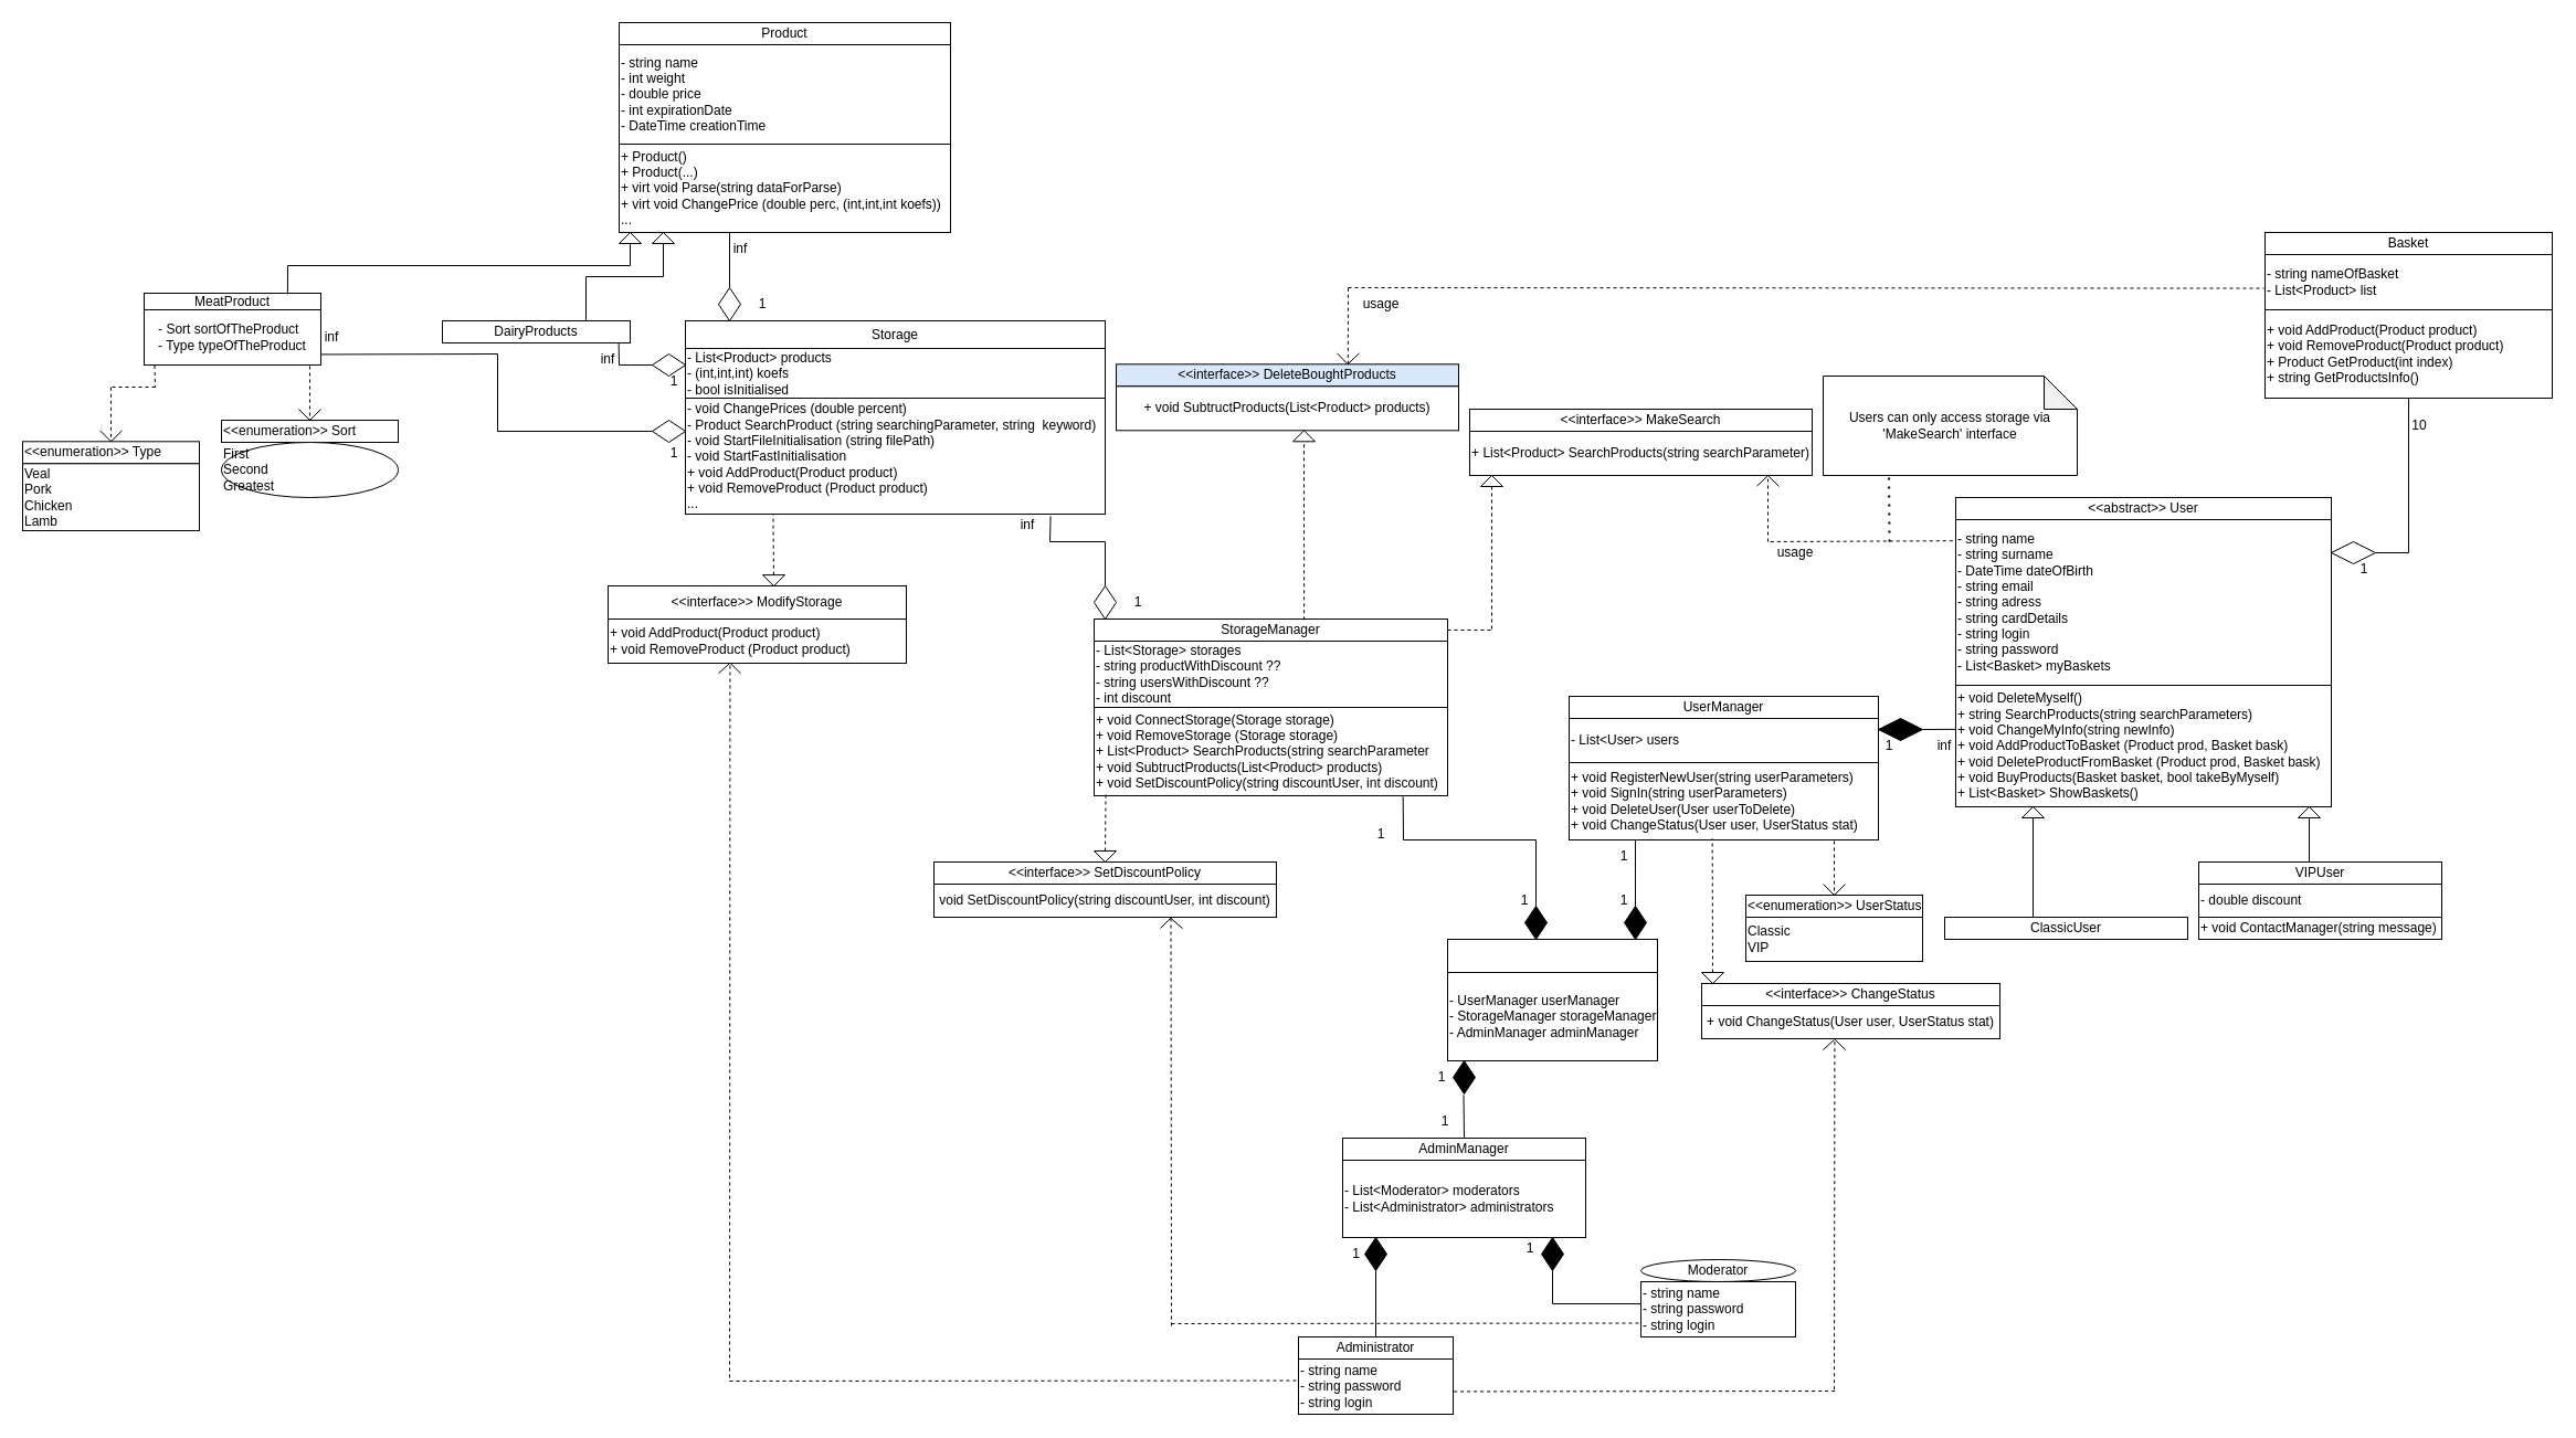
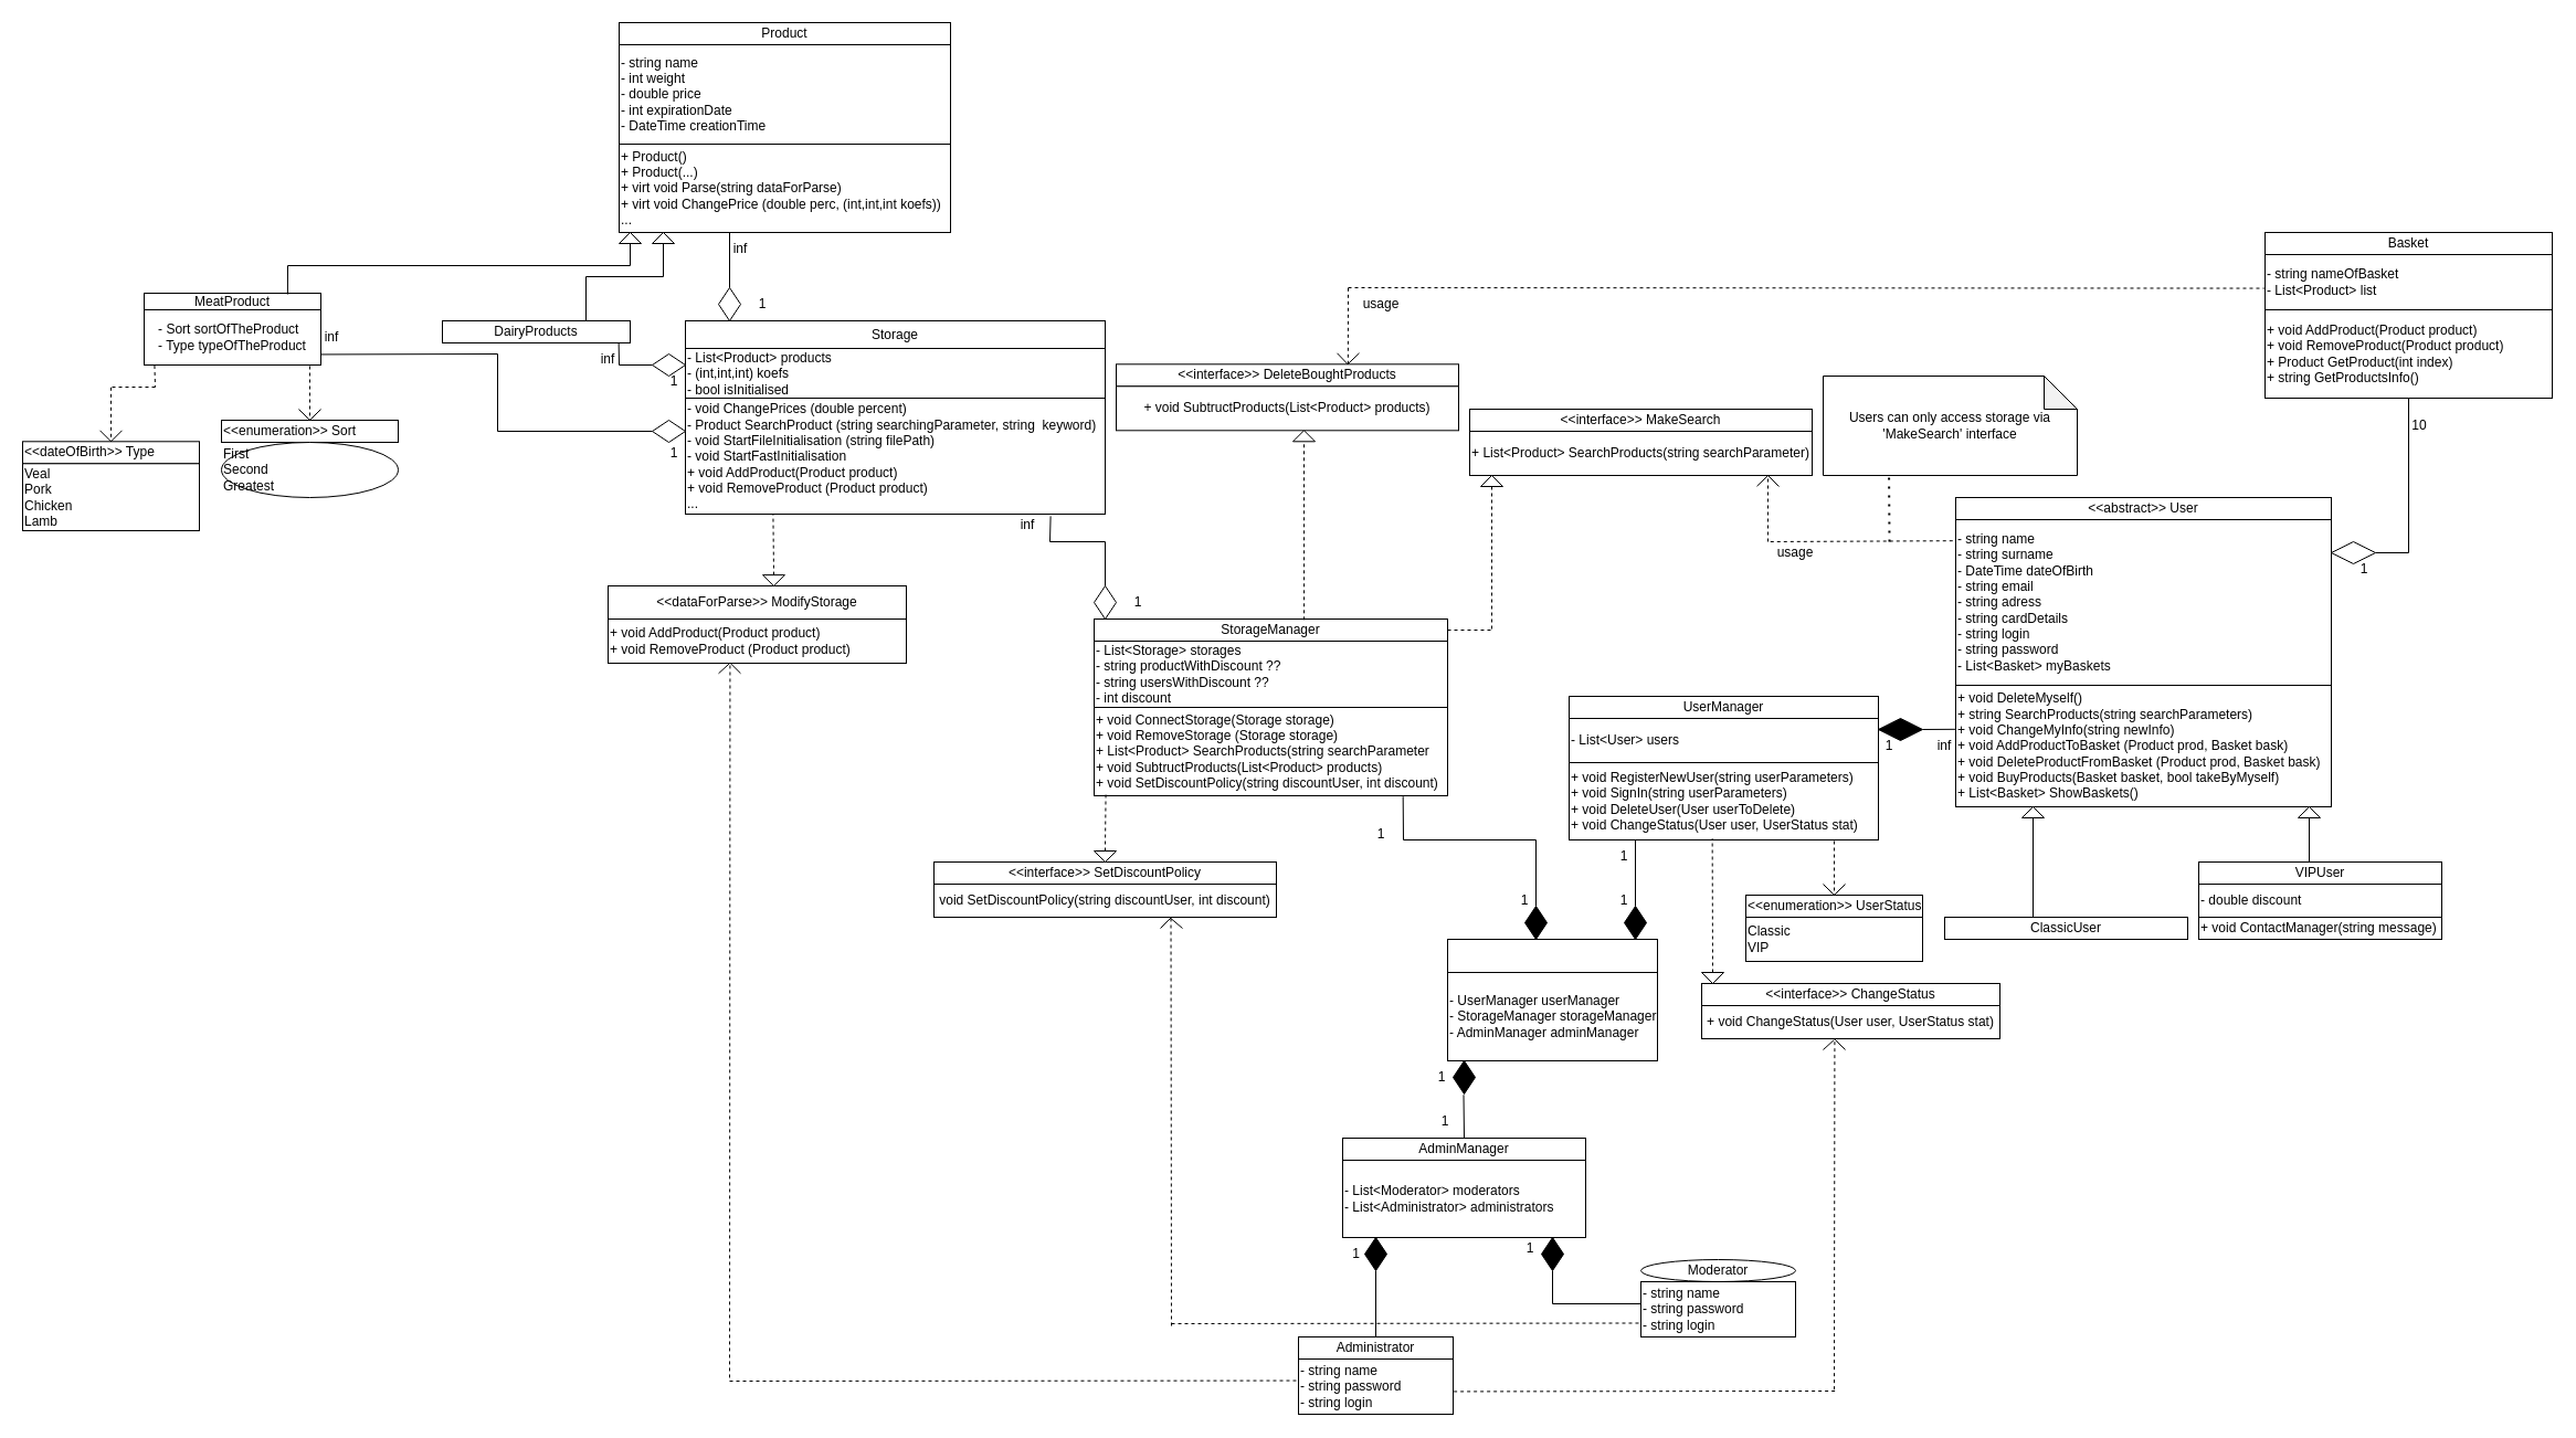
- <mxCell id="110" value="&amp;lt;&amp;lt;interface&amp;gt;&amp;gt; DeleteBoughtProducts" style="rounded=0;whiteSpace=wrap;html=1;shadow=0;strokeColor=#000000;fillColor=#dae8fc;align=center;" parent="1" vertex="1"><mxGeometry x="1010" y="329.3" width="310" height="20" as="geometry" /></mxCell>
+ <mxCell id="110" value="&amp;lt;&amp;lt;interface&amp;gt;&amp;gt; DeleteBoughtProducts" style="rounded=0;whiteSpace=wrap;html=1;shadow=0;strokeColor=#000000;fillColor=#FFFFFF;align=center;" parent="1" vertex="1"><mxGeometry x="1010" y="329.3" width="310" height="20" as="geometry" /></mxCell>
- <mxCell id="89" value="&amp;lt;&amp;lt;enumeration&amp;gt;&amp;gt; Type" style="rounded=0;whiteSpace=wrap;html=1;shadow=0;strokeColor=#000000;fillColor=#FFFFFF;align=left;" parent="1" vertex="1"><mxGeometry x="20" y="399.3" width="160" height="20" as="geometry" /></mxCell>
+ <mxCell id="89" value="&amp;lt;&amp;lt;dateOfBirth&amp;gt;&amp;gt; Type" style="rounded=0;whiteSpace=wrap;html=1;shadow=0;strokeColor=#000000;fillColor=#FFFFFF;align=left;" parent="1" vertex="1"><mxGeometry x="20" y="399.3" width="160" height="20" as="geometry" /></mxCell>
- <mxCell id="153" value="&amp;lt;&amp;lt;interface&amp;gt;&amp;gt; ModifyStorage" style="rounded=0;whiteSpace=wrap;html=1;shadow=0;strokeColor=#000000;fillColor=#FFFFFF;align=center;" parent="1" vertex="1"><mxGeometry x="550" width="270" height="30" as="geometry" y="530" /></mxCell>
+ <mxCell id="153" value="&amp;lt;&amp;lt;dataForParse&amp;gt;&amp;gt; ModifyStorage" style="rounded=0;whiteSpace=wrap;html=1;shadow=0;strokeColor=#000000;fillColor=#FFFFFF;align=center;" parent="1" vertex="1"><mxGeometry x="550" width="270" height="30" as="geometry" y="530" /></mxCell>
